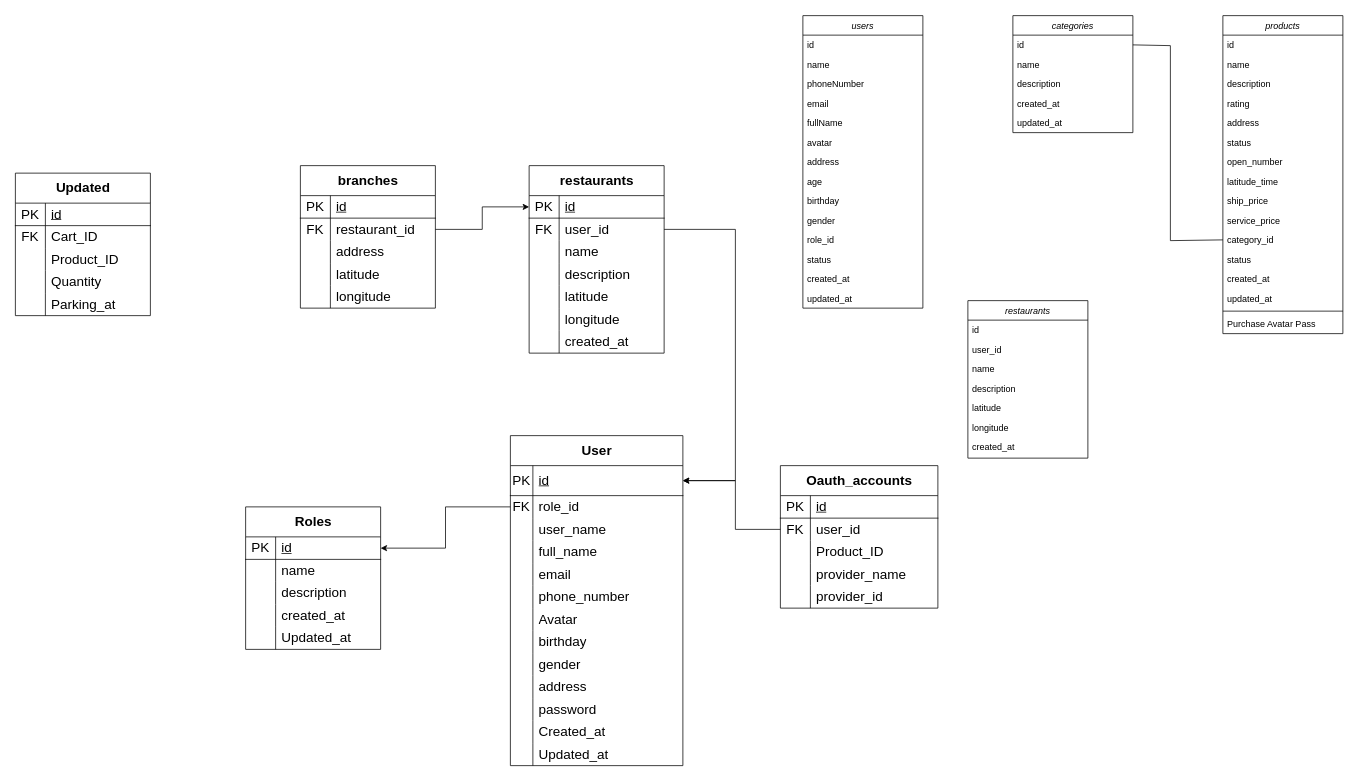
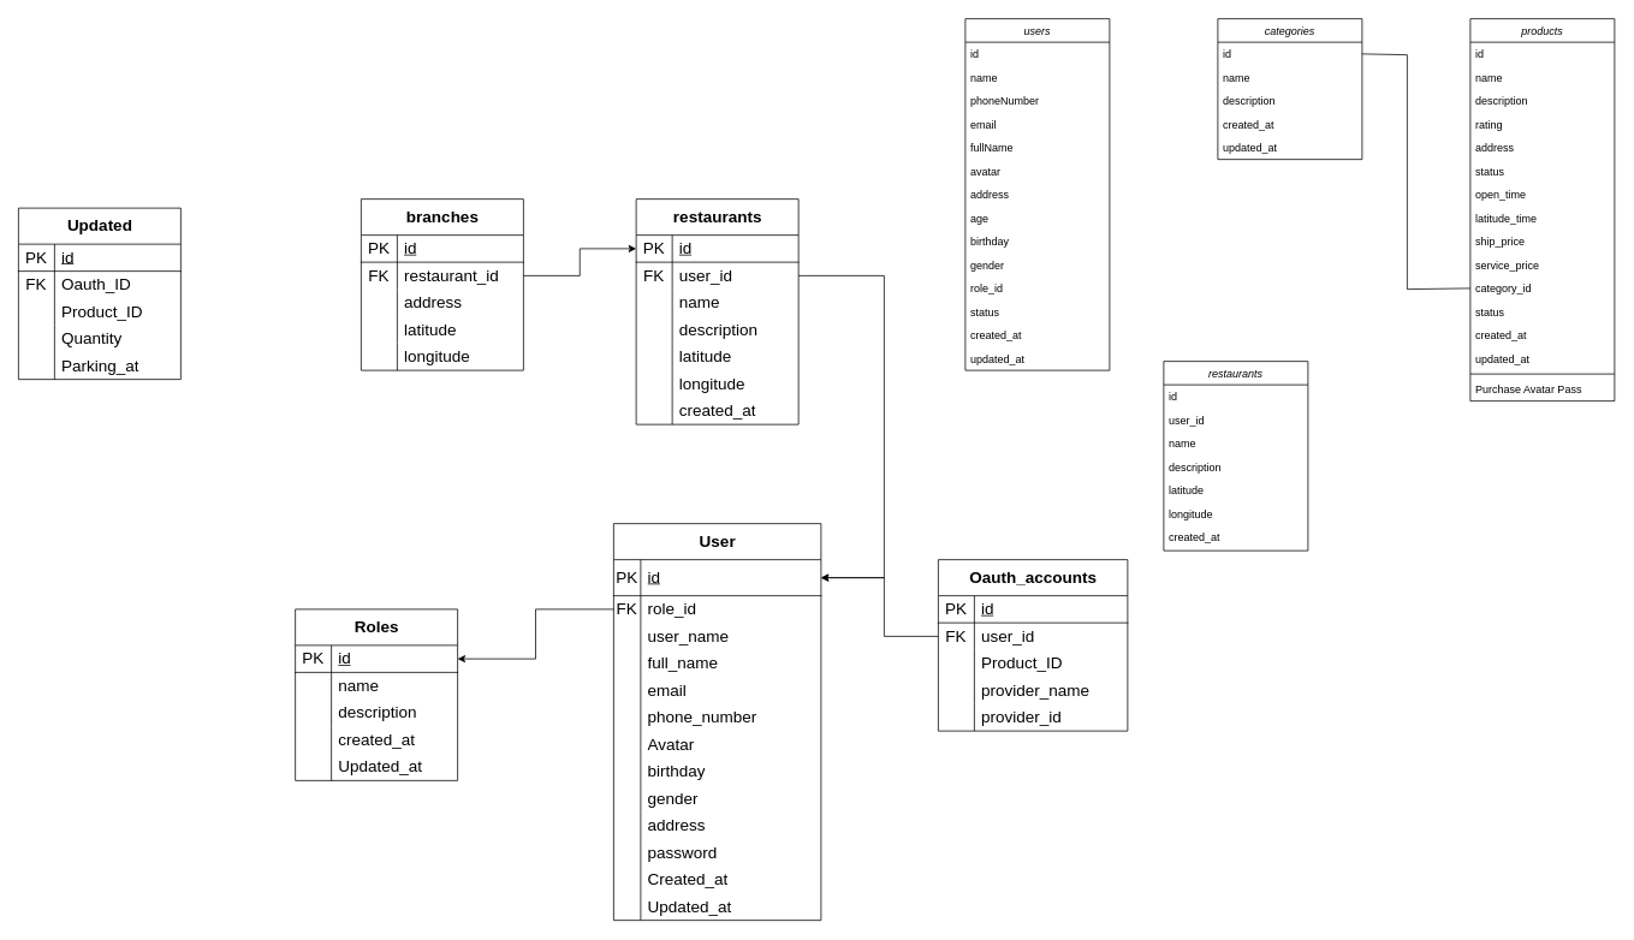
- <mxCell id="15" value="open_number" style="text;align=left;verticalAlign=top;spacingLeft=4;spacingRight=4;overflow=hidden;rotatable=0;points=[[0,0.5],[1,0.5]];portConstraint=eastwest;rounded=0;shadow=0;html=0;" parent="8" vertex="1"><mxGeometry y="182" width="160" height="26" as="geometry" /></mxCell>
+ <mxCell id="15" value="open_time" style="text;align=left;verticalAlign=top;spacingLeft=4;spacingRight=4;overflow=hidden;rotatable=0;points=[[0,0.5],[1,0.5]];portConstraint=eastwest;rounded=0;shadow=0;html=0;" parent="8" vertex="1"><mxGeometry y="182" width="160" height="26" as="geometry" /></mxCell>
- <mxCell id="55" value="Cart_ID" style="shape=partialRectangle;connectable=0;fillColor=none;top=0;left=0;bottom=0;right=0;align=left;spacingLeft=6;overflow=hidden;whiteSpace=wrap;html=1;fontStyle=0;strokeWidth=1;fontSize=18;" vertex="1" parent="53"><mxGeometry x="40" width="140" height="30" as="geometry"><mxRectangle width="140" height="30" as="alternateBounds" /></mxGeometry></mxCell>
+ <mxCell id="55" value="Oauth_ID" style="shape=partialRectangle;connectable=0;fillColor=none;top=0;left=0;bottom=0;right=0;align=left;spacingLeft=6;overflow=hidden;whiteSpace=wrap;html=1;fontStyle=0;strokeWidth=1;fontSize=18;" vertex="1" parent="53"><mxGeometry x="40" width="140" height="30" as="geometry"><mxRectangle width="140" height="30" as="alternateBounds" /></mxGeometry></mxCell>
